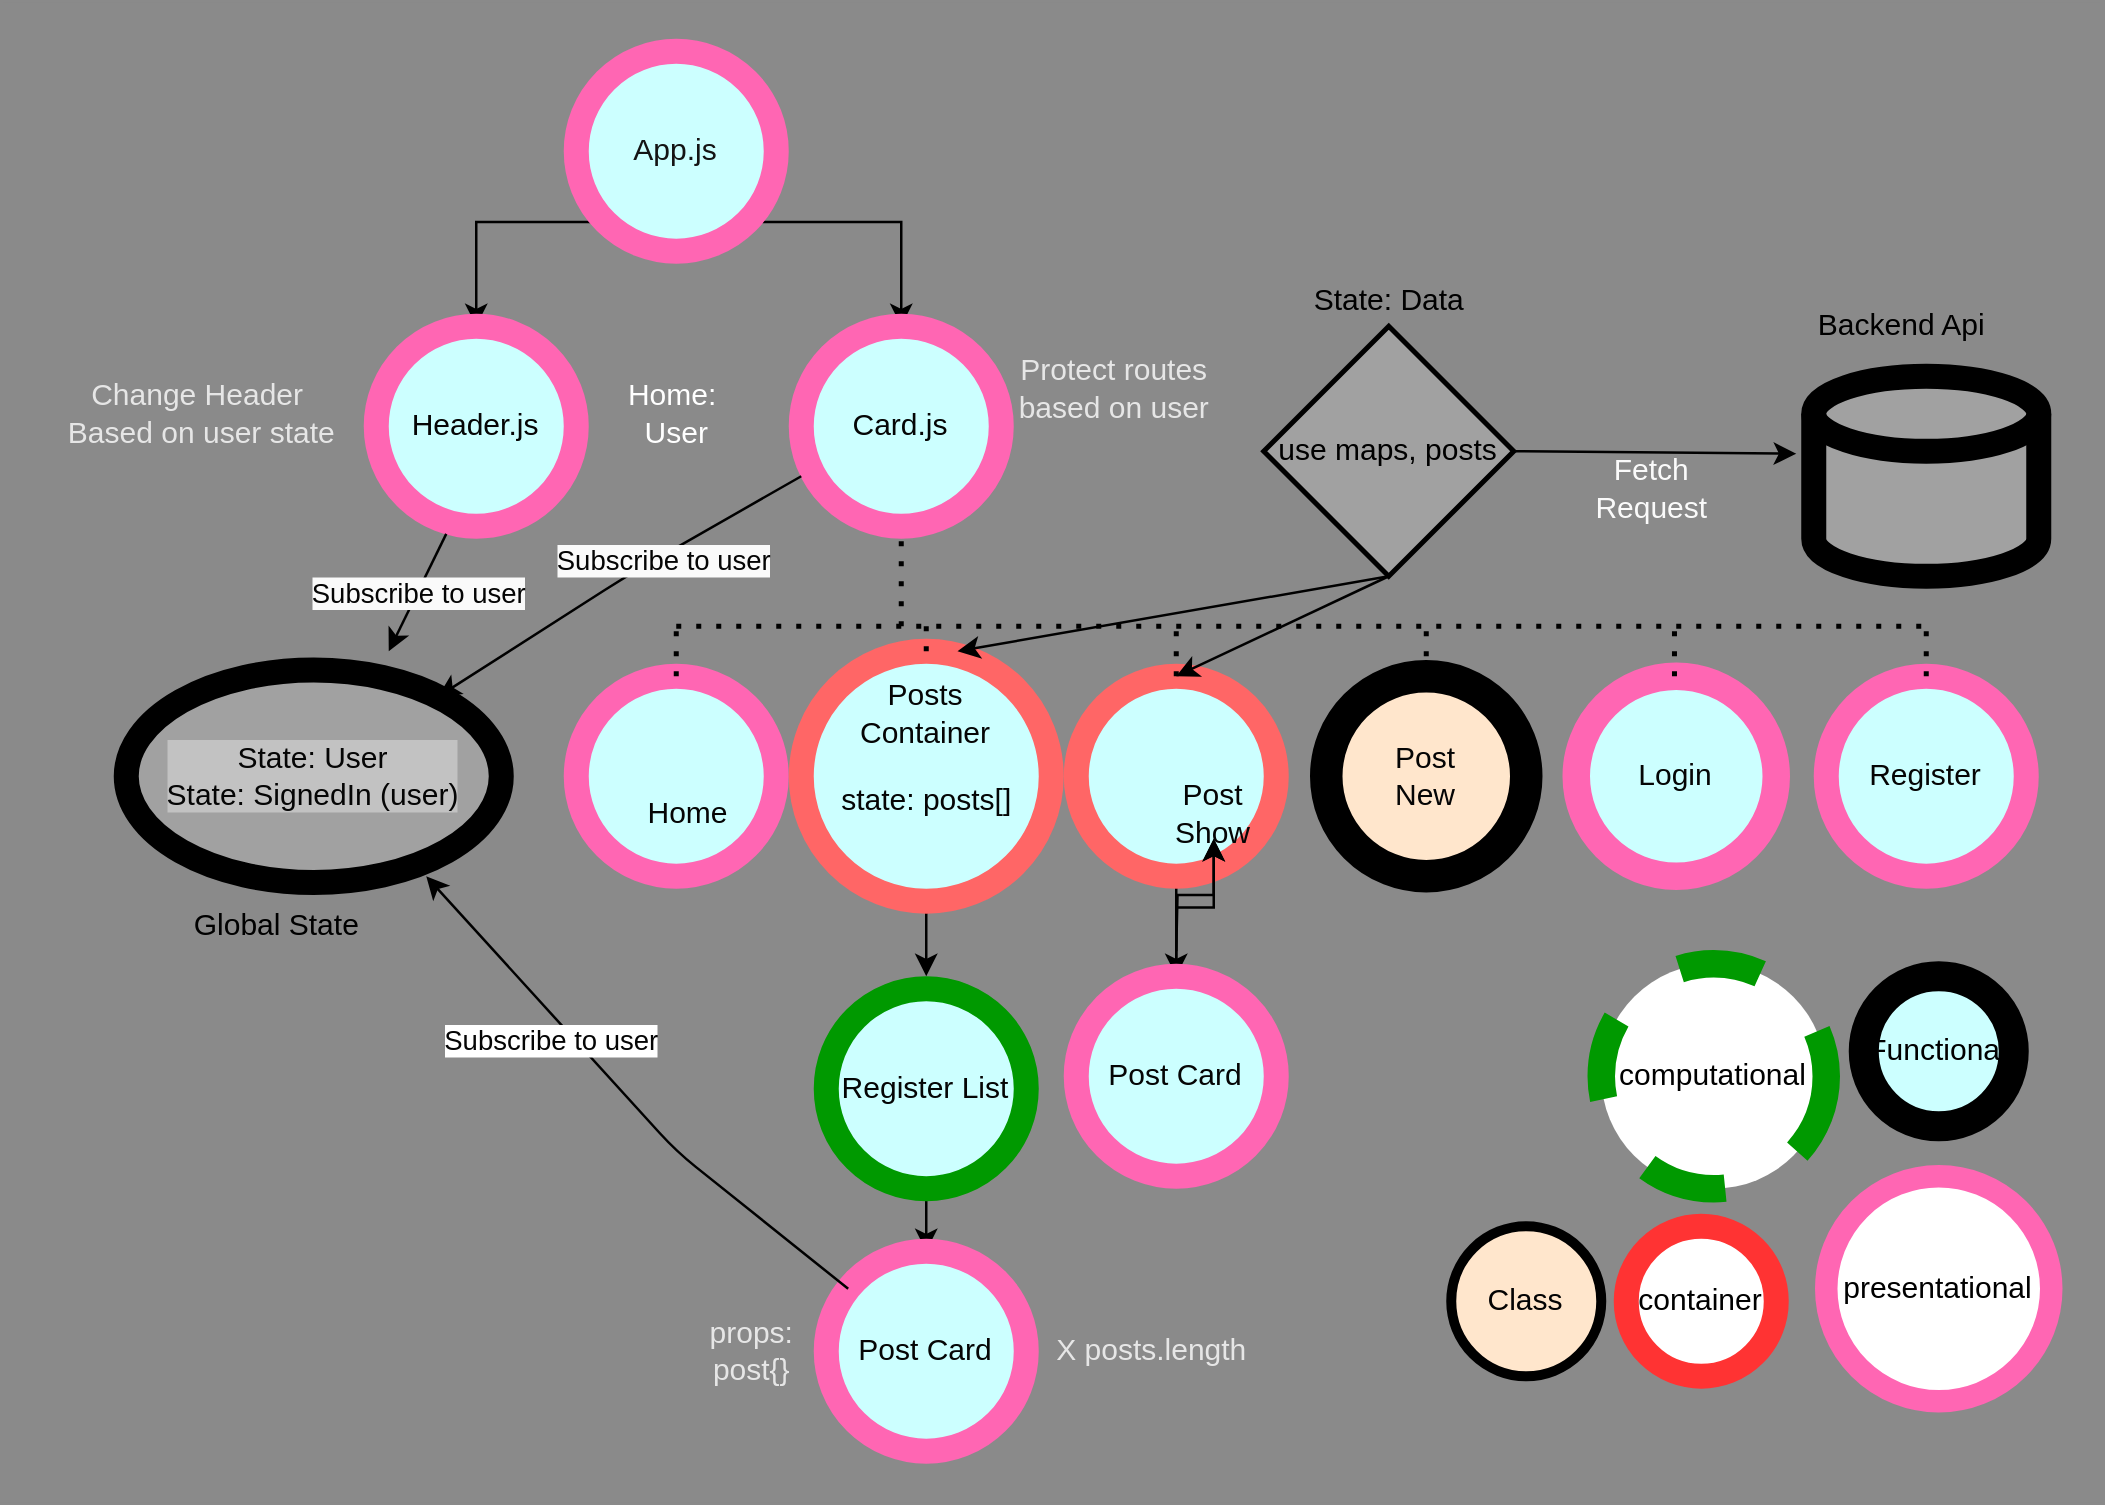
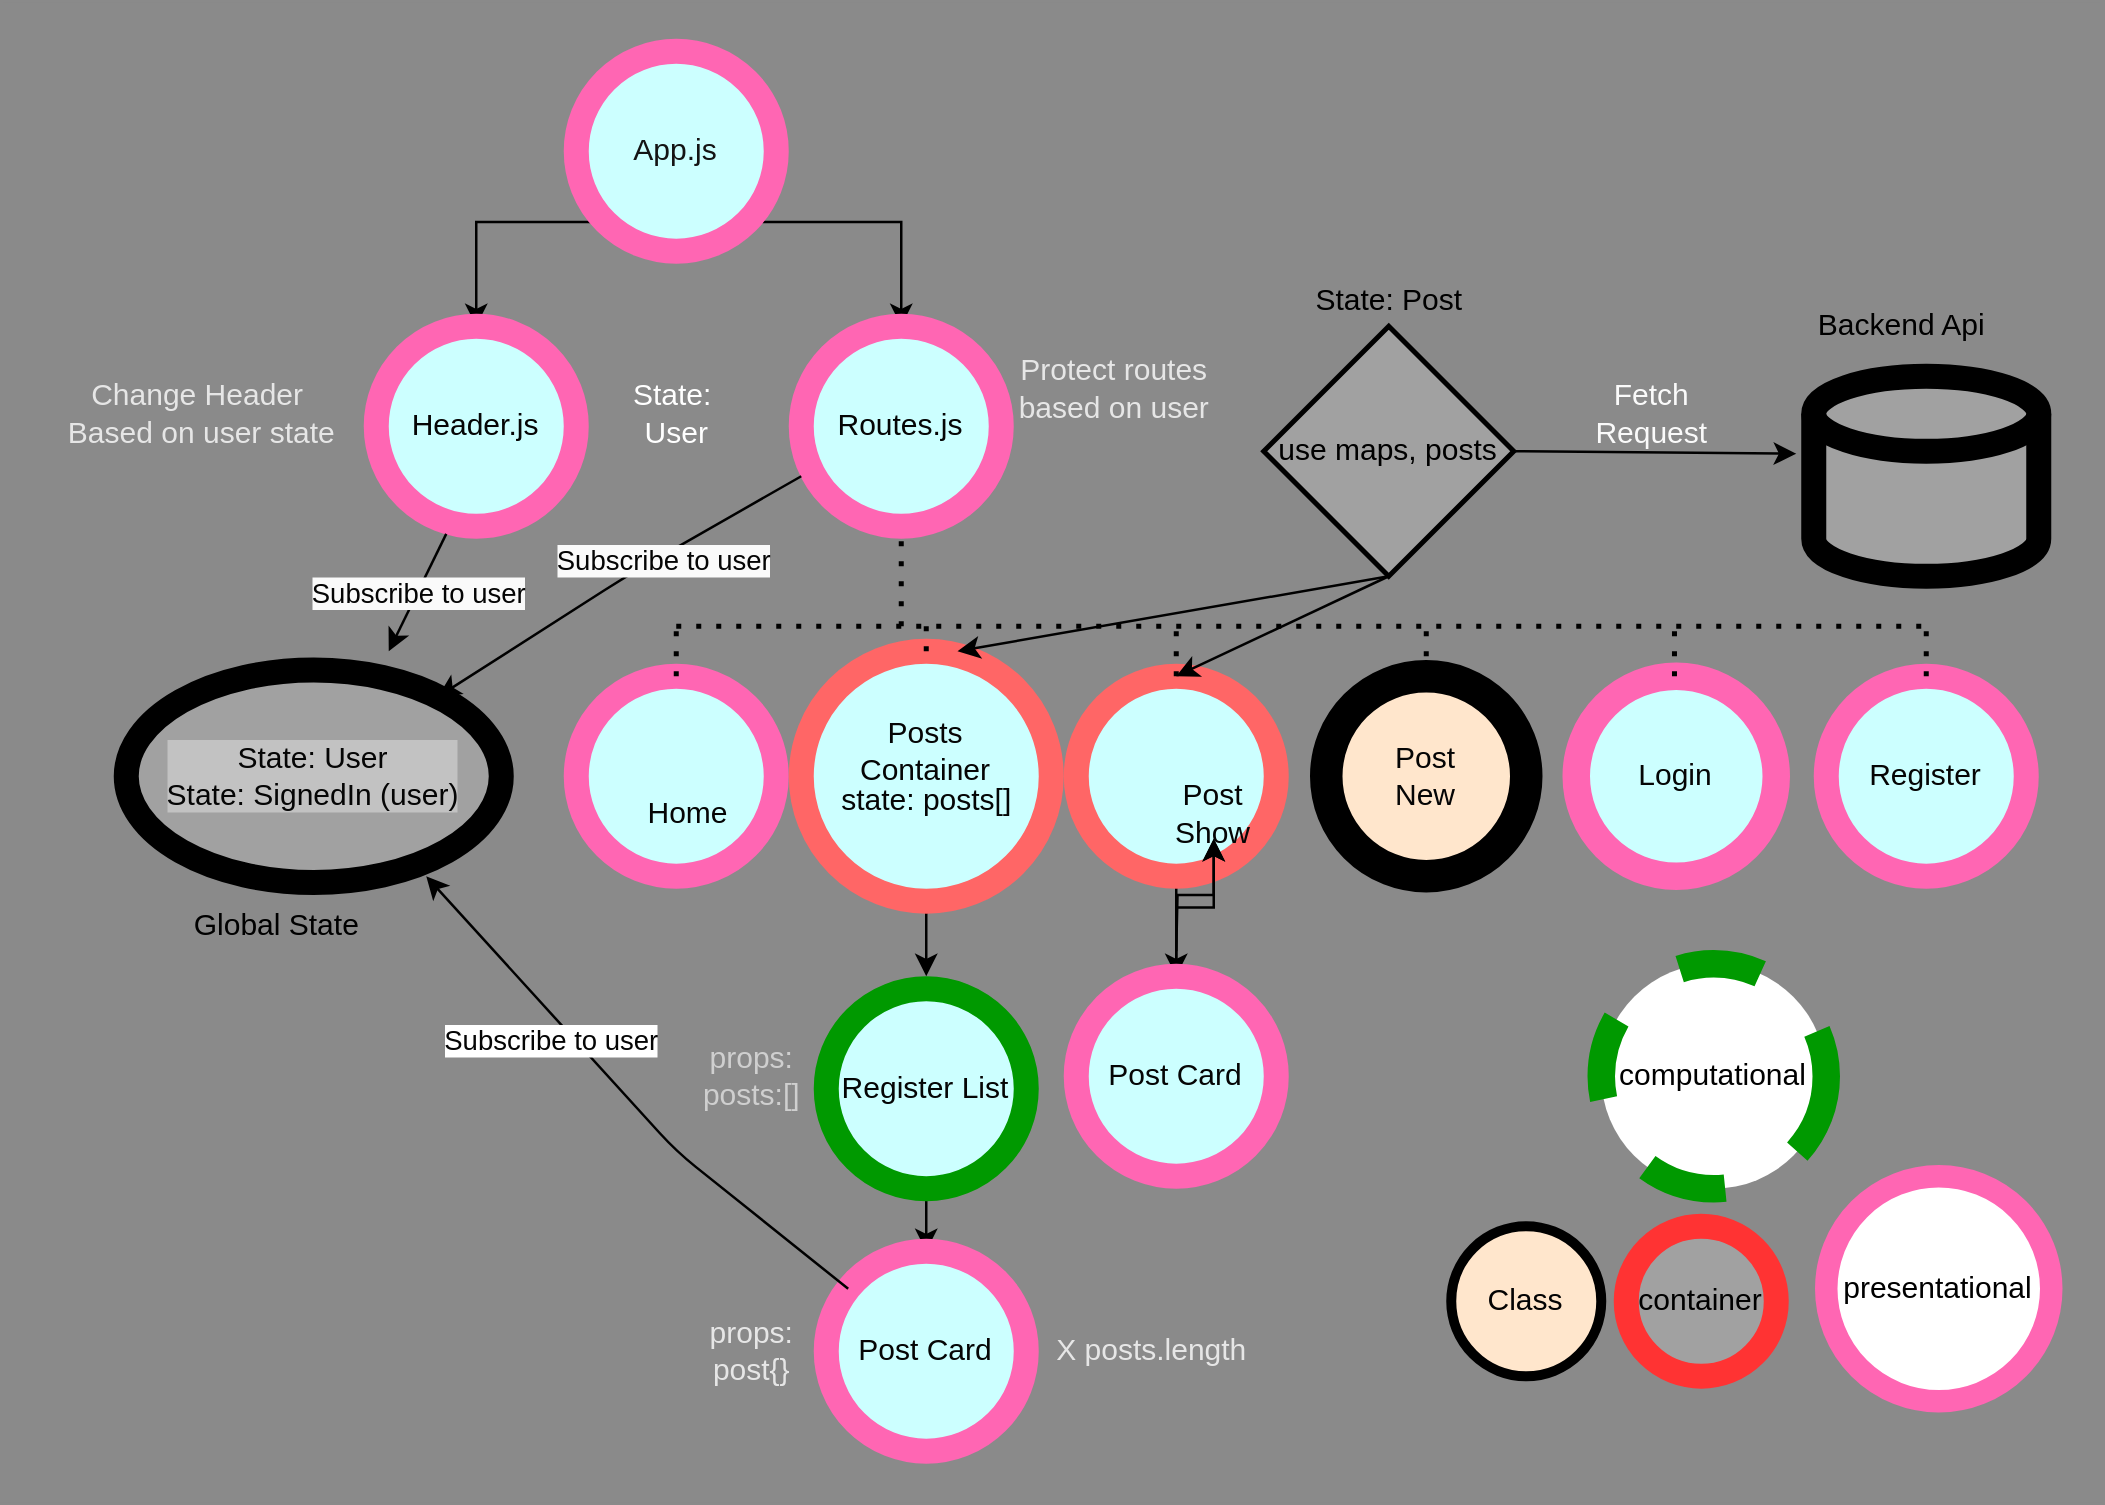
- <mxCell id="38" value="State: Data" style="text;html=1;align=center;verticalAlign=middle;resizable=0;points=[];autosize=1;" parent="1" vertex="1"><mxGeometry x="515" y="110" width="80" height="20" as="geometry" /></mxCell>
+ <mxCell id="38" value="State: Post" style="text;html=1;align=center;verticalAlign=middle;resizable=0;points=[];autosize=1;" parent="1" vertex="1"><mxGeometry x="515" y="110" width="80" height="20" as="geometry" /></mxCell>
- <mxCell id="53" value="Home:&amp;nbsp;&lt;br&gt;User" style="text;html=1;align=center;verticalAlign=middle;resizable=0;points=[];autosize=1;fontColor=#FFFFFF;" parent="1" vertex="1"><mxGeometry x="245" y="150" width="50" height="30" as="geometry" /></mxCell>
+ <mxCell id="53" value="State:&amp;nbsp;&lt;br&gt;User" style="text;html=1;align=center;verticalAlign=middle;resizable=0;points=[];autosize=1;fontColor=#FFFFFF;" parent="1" vertex="1"><mxGeometry x="245" y="150" width="50" height="30" as="geometry" /></mxCell>
- <mxCell id="9" value="Card.js" style="text;html=1;strokeColor=none;fillColor=none;align=center;verticalAlign=middle;whiteSpace=wrap;rounded=0;fontColor=#050505;" parent="1" vertex="1"><mxGeometry x="340" y="160" width="40" height="20" as="geometry" /></mxCell>
+ <mxCell id="9" value="Routes.js" style="text;html=1;strokeColor=none;fillColor=none;align=center;verticalAlign=middle;whiteSpace=wrap;rounded=0;fontColor=#050505;" parent="1" vertex="1"><mxGeometry x="340" y="160" width="40" height="20" as="geometry" /></mxCell>
- <mxCell id="60" value="Fetch &lt;br&gt;Request" style="text;html=1;align=center;verticalAlign=middle;resizable=0;points=[];autosize=1;fontColor=#FAFAFA;" parent="1" vertex="1"><mxGeometry x="630" y="180" width="60" height="30" as="geometry" /></mxCell>
+ <mxCell id="60" value="Fetch &lt;br&gt;Request" style="text;html=1;align=center;verticalAlign=middle;resizable=0;points=[];autosize=1;fontColor=#FAFAFA;" parent="1" vertex="1"><mxGeometry x="630" y="150" width="60" height="30" as="geometry" /></mxCell>
- <mxCell id="23" value="Posts Container" style="text;html=1;strokeColor=none;fillColor=none;align=center;verticalAlign=middle;whiteSpace=wrap;rounded=0;fontColor=#050505;" parent="1" vertex="1"><mxGeometry x="350" y="275" width="40" height="20" as="geometry" /></mxCell>
+ <mxCell id="23" value="Posts Container" style="text;html=1;strokeColor=none;fillColor=none;align=center;verticalAlign=middle;whiteSpace=wrap;rounded=0;fontColor=#050505;" parent="1" vertex="1"><mxGeometry x="350" y="290" width="40" height="20" as="geometry" /></mxCell>
- <mxCell id="33" value="Functional" style="ellipse;whiteSpace=wrap;html=1;aspect=fixed;fillColor=#CCFFFF;fontColor=#000000;strokeWidth=12;" parent="1" vertex="1"><mxGeometry x="745" y="390" width="60" height="60" as="geometry" /></mxCell>
+ <mxCell id="44" value="props:&lt;br&gt;posts:[]" style="text;html=1;align=center;verticalAlign=middle;resizable=0;points=[];autosize=1;fontColor=#CFCFCF;" parent="1" vertex="1"><mxGeometry x="275" y="415" width="50" height="30" as="geometry" /></mxCell>
- <mxCell id="34" value="container" style="ellipse;whiteSpace=wrap;html=1;aspect=fixed;strokeColor=#FF3333;fillColor=#FFFFFF;fontColor=#000000;strokeWidth=10;" parent="1" vertex="1"><mxGeometry x="650" y="490" width="60" height="60" as="geometry" /></mxCell>
+ <mxCell id="34" value="container" style="ellipse;whiteSpace=wrap;html=1;aspect=fixed;strokeColor=#FF3333;fillColor=#a1a1a1;fontColor=#000000;strokeWidth=10;" parent="1" vertex="1"><mxGeometry x="650" y="490" width="60" height="60" as="geometry" /></mxCell>
